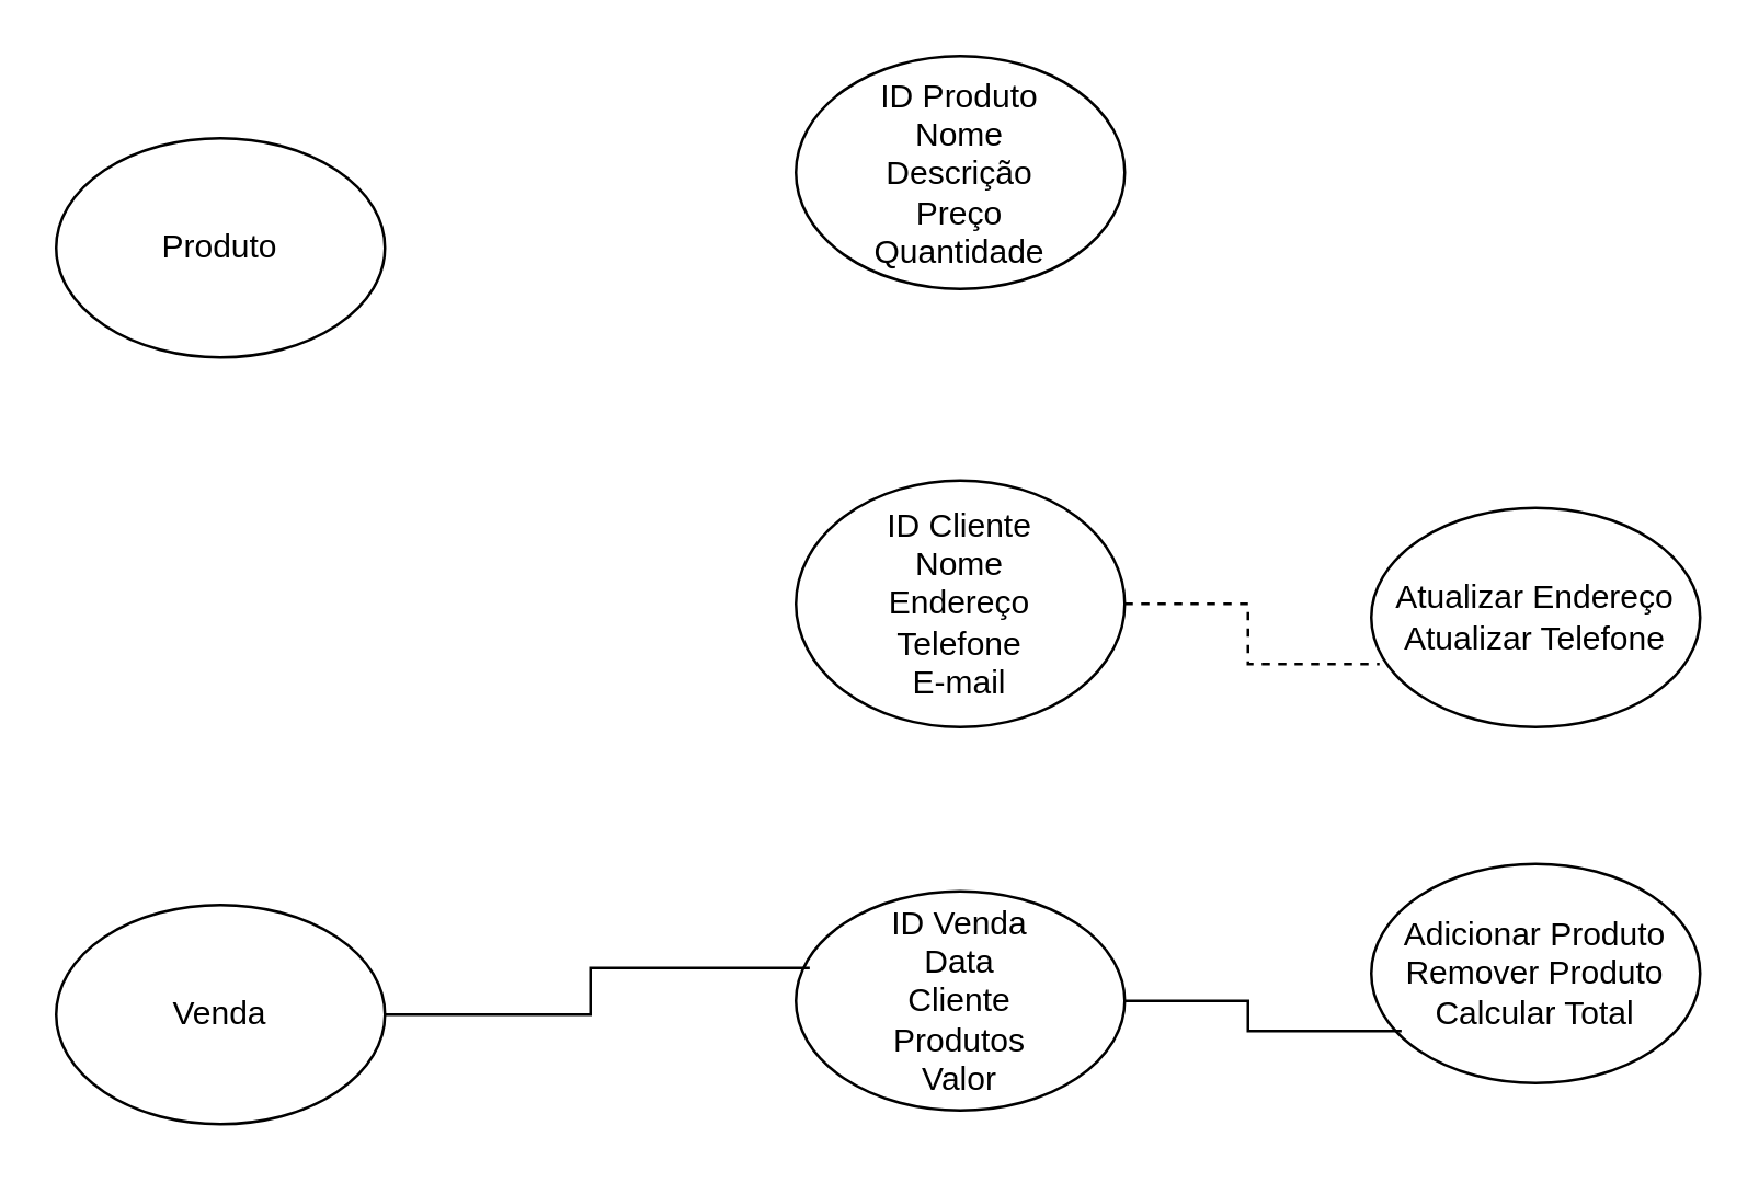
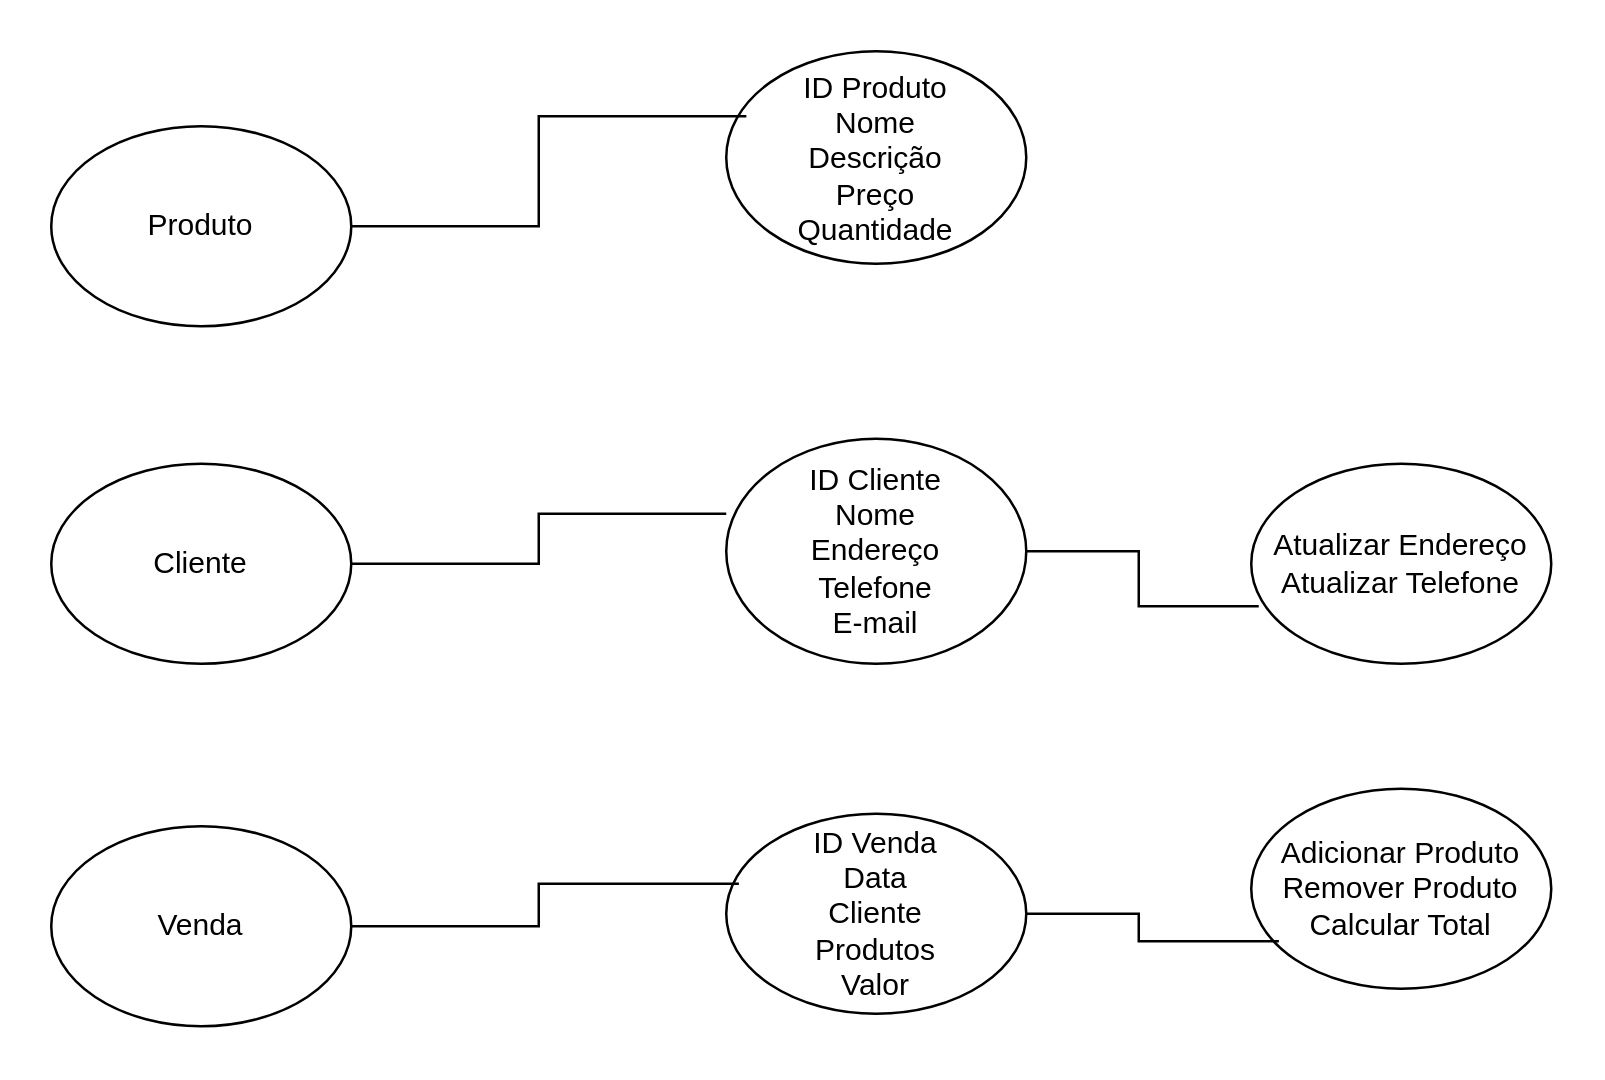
+ <mxCell id="10" style="edgeStyle=orthogonalEdgeStyle;rounded=0;orthogonalLoop=1;jettySize=auto;html=1;entryX=0.067;entryY=0.306;entryDx=0;entryDy=0;entryPerimeter=0;endArrow=none;endFill=0;" edge="1" parent="1" source="2" target="5"><mxGeometry relative="1" as="geometry" /></mxCell>
+ <mxCell id="11" style="edgeStyle=orthogonalEdgeStyle;rounded=0;orthogonalLoop=1;jettySize=auto;html=1;entryX=0;entryY=0.333;entryDx=0;entryDy=0;entryPerimeter=0;endArrow=none;endFill=0;" edge="1" parent="1" source="3" target="6"><mxGeometry relative="1" as="geometry" /></mxCell>
+ <mxCell id="3" value="Cliente" style="ellipse;whiteSpace=wrap;html=1;" vertex="1" parent="1"><mxGeometry x="20" y="185" width="120" height="80" as="geometry" /></mxCell>
- <mxCell id="12" style="edgeStyle=orthogonalEdgeStyle;rounded=0;orthogonalLoop=1;jettySize=auto;html=1;entryX=0.025;entryY=0.713;entryDx=0;entryDy=0;entryPerimeter=0;endArrow=none;endFill=0;dashed=1;" edge="1" parent="1" source="6" target="7"><mxGeometry relative="1" as="geometry" /></mxCell>
+ <mxCell id="12" style="edgeStyle=orthogonalEdgeStyle;rounded=0;orthogonalLoop=1;jettySize=auto;html=1;entryX=0.025;entryY=0.713;entryDx=0;entryDy=0;entryPerimeter=0;endArrow=none;endFill=0;" edge="1" parent="1" source="6" target="7"><mxGeometry relative="1" as="geometry" /></mxCell>
